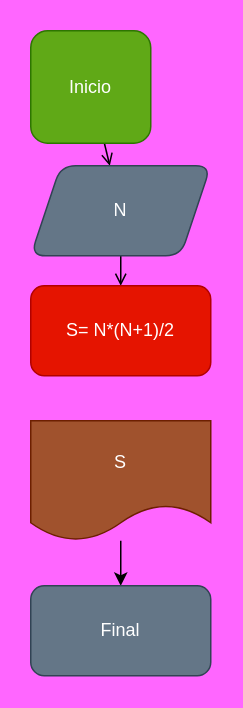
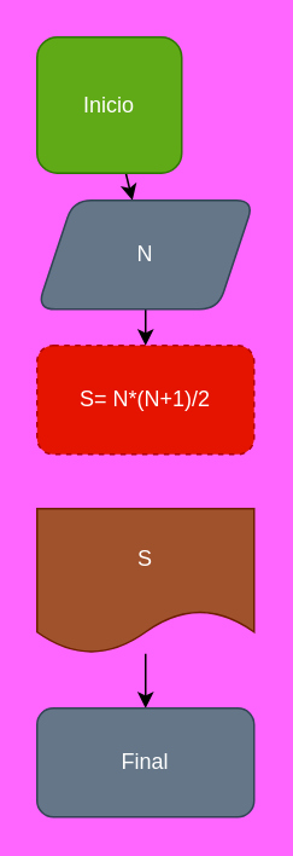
- <mxCell id="2" value="" style="edgeStyle=none;html=1;endArrow=open;" edge="1" parent="1" source="3" target="5"><mxGeometry relative="1" as="geometry" /></mxCell>
+ <mxCell id="2" value="" style="edgeStyle=none;html=1;" edge="1" parent="1" source="3" target="5"><mxGeometry relative="1" as="geometry" /></mxCell>
- <mxCell id="4" value="" style="edgeStyle=none;html=1;endArrow=open;" edge="1" parent="1" source="5" target="6"><mxGeometry relative="1" as="geometry" /></mxCell>
+ <mxCell id="4" value="" style="edgeStyle=none;html=1;" edge="1" parent="1" source="5" target="6"><mxGeometry relative="1" as="geometry" /></mxCell>
- <mxCell id="6" value="S= N*(N+1)/2" style="whiteSpace=wrap;html=1;fillColor=#e51400;strokeColor=#B20000;fontColor=#ffffff;rounded=1;" vertex="1" parent="1"><mxGeometry x="20" y="190" width="120" height="60" as="geometry" /></mxCell>
+ <mxCell id="6" value="S= N*(N+1)/2" style="whiteSpace=wrap;html=1;fillColor=#e51400;strokeColor=#B20000;fontColor=#ffffff;rounded=1;dashed=1;" vertex="1" parent="1"><mxGeometry x="20" y="190" width="120" height="60" as="geometry" /></mxCell>
